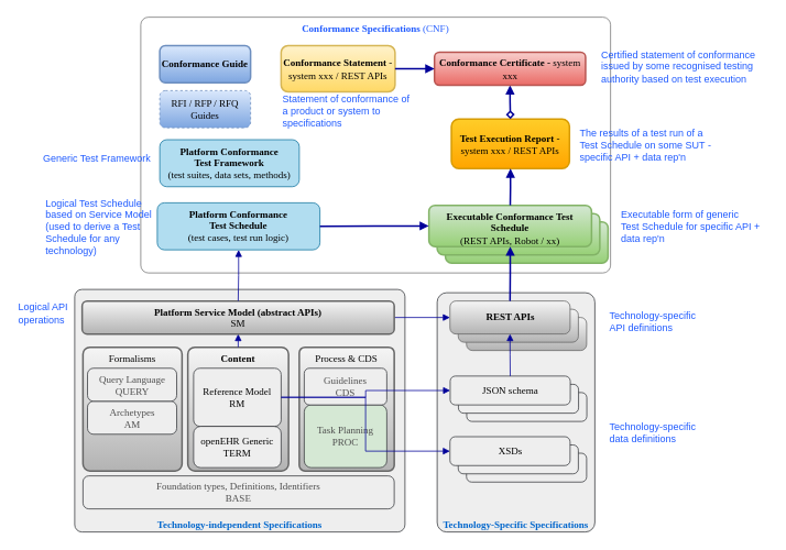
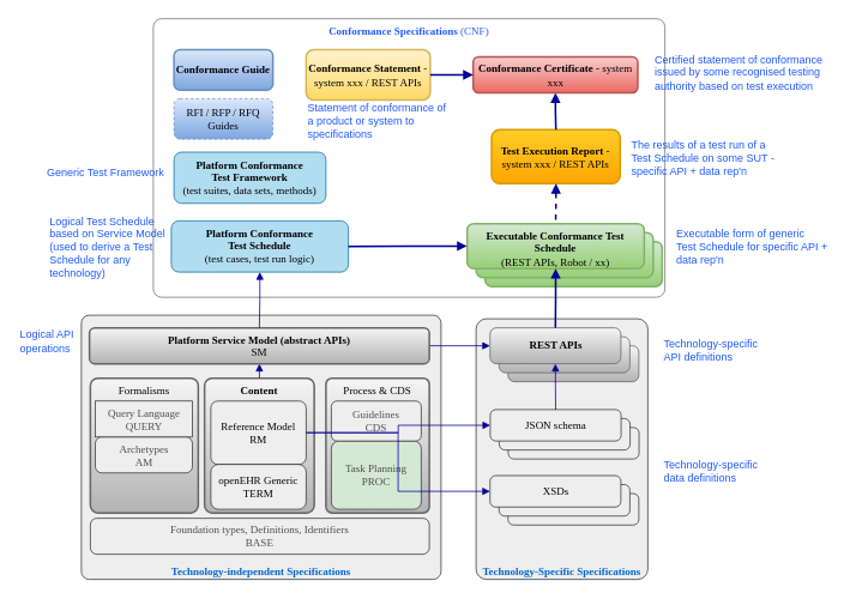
- <mxCell id="38" style="edgeStyle=orthogonalEdgeStyle;rounded=0;orthogonalLoop=1;jettySize=auto;html=1;exitX=0.5;exitY=1;exitDx=0;exitDy=0;startArrow=block;startFill=1;endArrow=diamond;endFill=0;strokeWidth=2;strokeColor=#000099;entryX=0.5;entryY=0;entryDx=0;entryDy=0;" edge="1" parent="1" source="39" target="34"><mxGeometry relative="1" as="geometry"><mxPoint x="627.5" y="232" as="sourcePoint" /><mxPoint x="627.5" y="258" as="targetPoint" /></mxGeometry></mxCell>
+ <mxCell id="38" style="edgeStyle=orthogonalEdgeStyle;rounded=0;orthogonalLoop=1;jettySize=auto;html=1;exitX=0.5;exitY=1;exitDx=0;exitDy=0;startArrow=block;startFill=1;endArrow=none;endFill=0;strokeWidth=2;strokeColor=#000099;entryX=0.5;entryY=0;entryDx=0;entryDy=0;" edge="1" parent="1" source="39" target="34"><mxGeometry relative="1" as="geometry"><mxPoint x="627.5" y="232" as="sourcePoint" /><mxPoint x="627.5" y="258" as="targetPoint" /></mxGeometry></mxCell>
- <mxCell id="35" style="edgeStyle=orthogonalEdgeStyle;rounded=0;orthogonalLoop=1;jettySize=auto;html=1;exitX=0.5;exitY=1;exitDx=0;exitDy=0;startArrow=block;startFill=1;endArrow=none;endFill=0;strokeWidth=2;strokeColor=#000099;entryX=0.5;entryY=0;entryDx=0;entryDy=0;" edge="1" parent="1" source="34" target="31"><mxGeometry relative="1" as="geometry"><mxPoint x="627.5" y="308" as="sourcePoint" /><mxPoint x="627.25" y="384" as="targetPoint" /></mxGeometry></mxCell>
+ <mxCell id="35" style="edgeStyle=orthogonalEdgeStyle;rounded=0;orthogonalLoop=1;jettySize=auto;html=1;exitX=0.5;exitY=1;exitDx=0;exitDy=0;startArrow=block;startFill=1;endArrow=none;endFill=0;strokeWidth=2;strokeColor=#000099;entryX=0.5;entryY=0;entryDx=0;entryDy=0;dashed=1;" edge="1" parent="1" source="34" target="31"><mxGeometry relative="1" as="geometry"><mxPoint x="627.5" y="308" as="sourcePoint" /><mxPoint x="627.25" y="384" as="targetPoint" /></mxGeometry></mxCell>
- <mxCell id="22" value="&lt;font&gt;Query Language&lt;br style=&quot;font-size: 12px&quot;&gt;&lt;/font&gt;&lt;font&gt;QUERY&lt;/font&gt;" style="rounded=1;whiteSpace=wrap;html=1;glass=0;labelBackgroundColor=none;strokeColor=#36393d;strokeWidth=1;fillColor=#eeeeee;fontFamily=Verdana;fontSize=12;align=center;shadow=0;comic=0;arcSize=18;fontStyle=0;fontColor=#4D4D4D;" parent="1" vertex="1"><mxGeometry x="105.5" y="445.5" width="108" height="40" as="geometry" /></mxCell>
+ <mxCell id="22" value="&lt;font&gt;Query Language&lt;br style=&quot;font-size: 12px&quot;&gt;&lt;/font&gt;&lt;font&gt;QUERY&lt;/font&gt;" style="whiteSpace=wrap;html=1;glass=0;labelBackgroundColor=none;strokeColor=#36393d;strokeWidth=1;fillColor=#eeeeee;fontFamily=Verdana;fontSize=12;align=center;shadow=0;comic=0;arcSize=18;fontStyle=0;fontColor=#4D4D4D;rounded=0;" parent="1" vertex="1"><mxGeometry x="105.5" y="445.5" width="108" height="40" as="geometry" /></mxCell>
